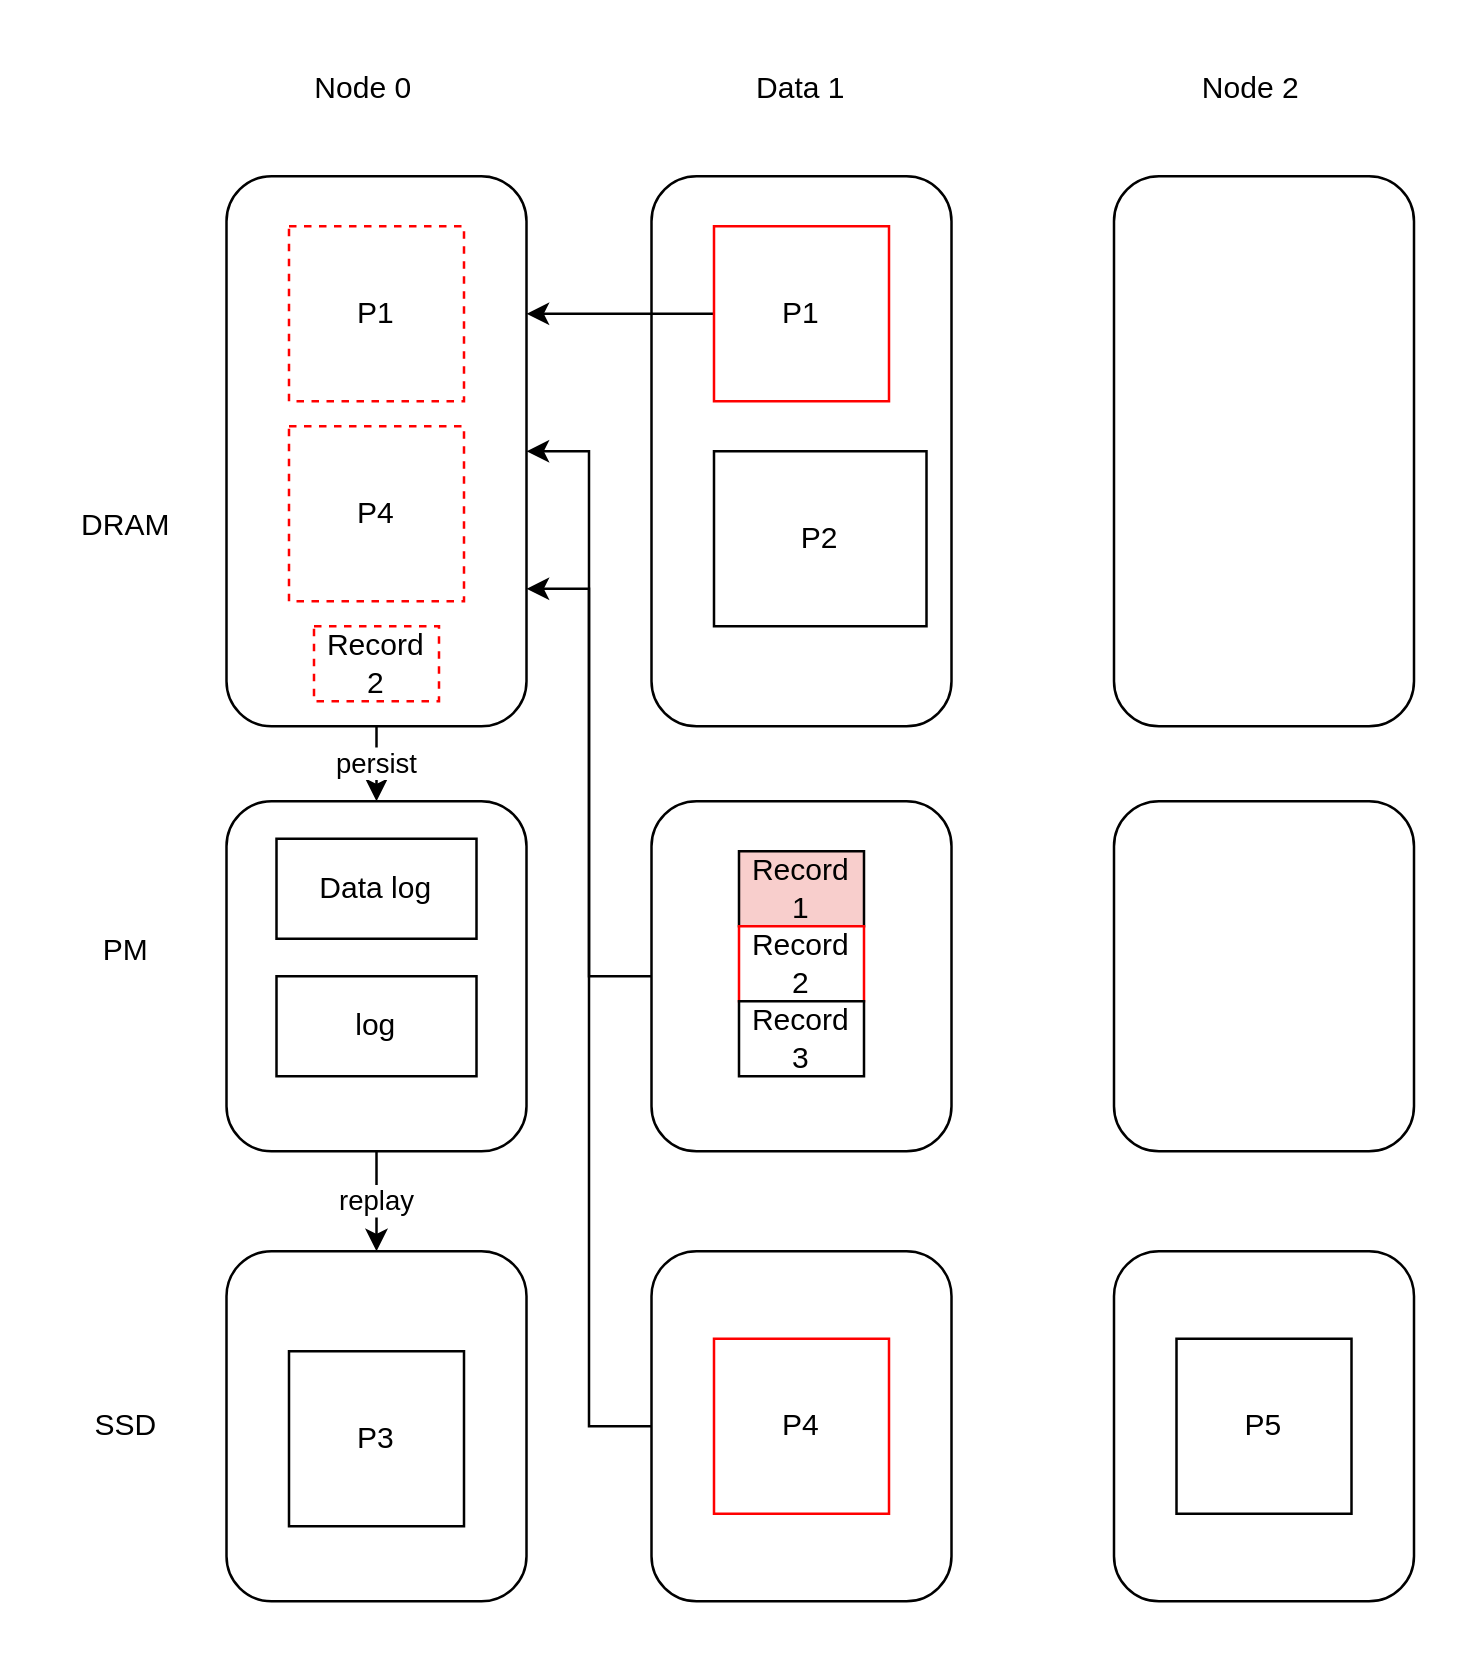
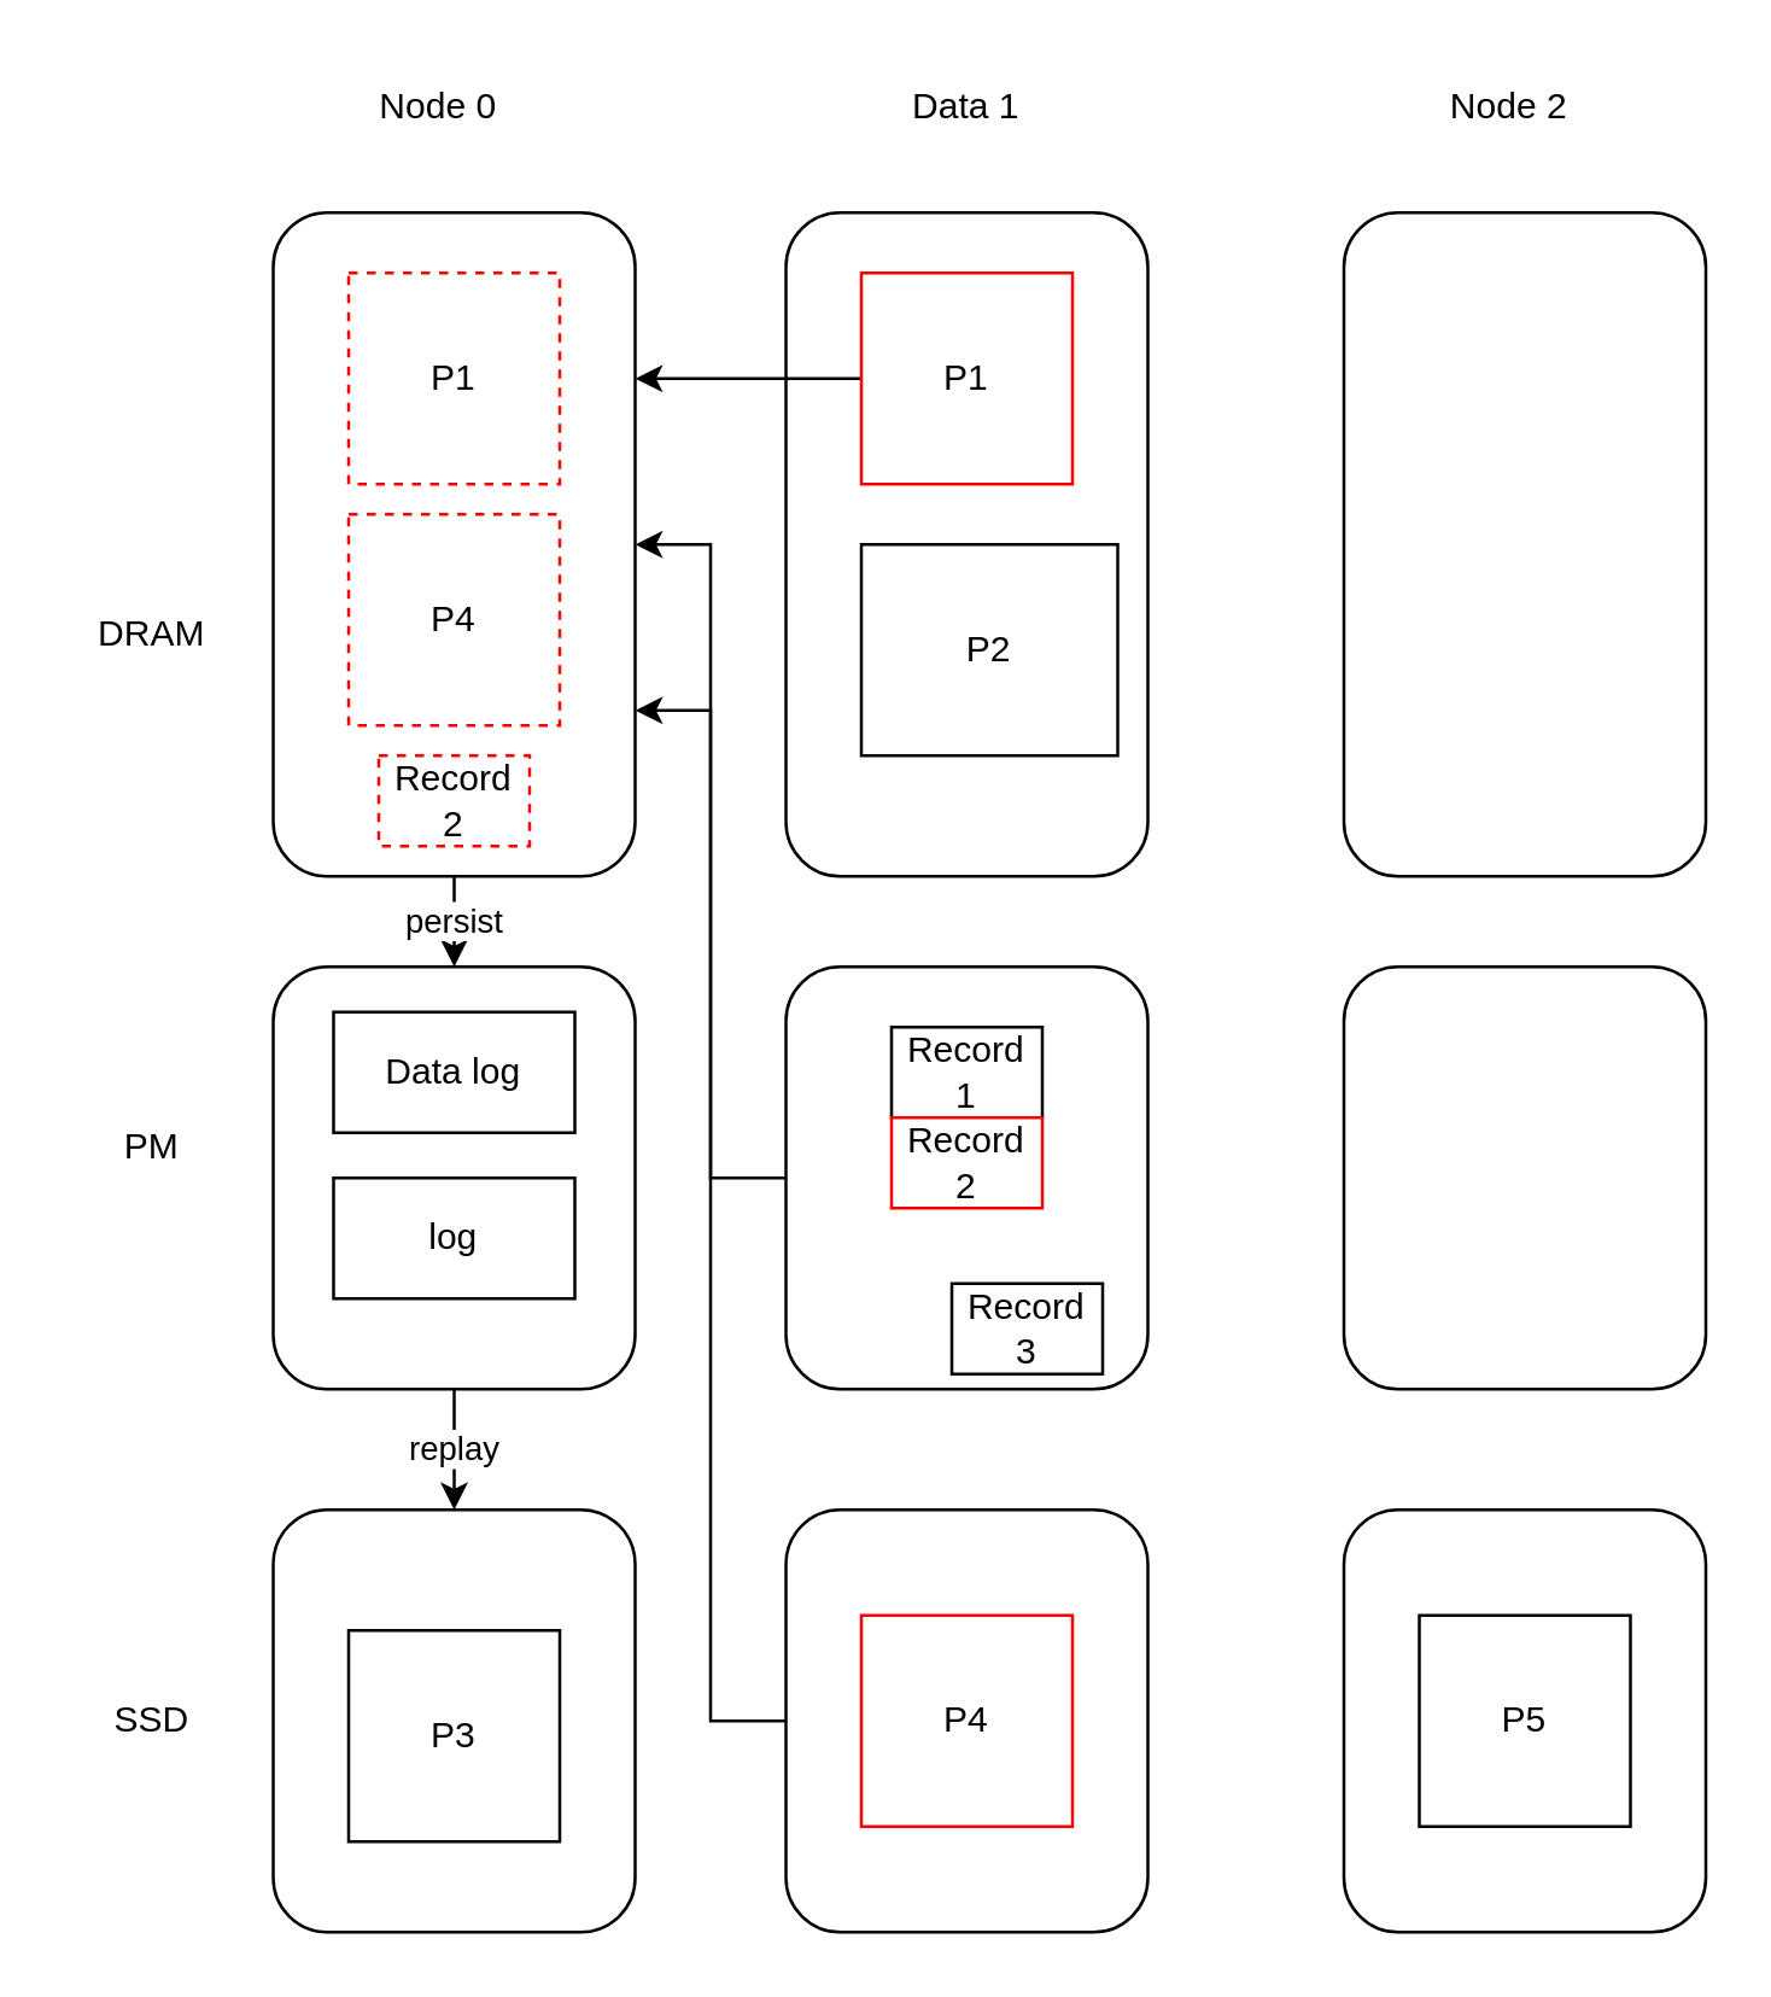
- <mxCell id="21" value="Record 1" style="rounded=0;whiteSpace=wrap;html=1;fillColor=#f8cecc;" vertex="1" parent="1"><mxGeometry x="295" y="340" width="50" height="30" as="geometry" /></mxCell>
+ <mxCell id="21" value="Record 1" style="rounded=0;whiteSpace=wrap;html=1;" vertex="1" parent="1"><mxGeometry x="295" y="340" width="50" height="30" as="geometry" /></mxCell>
- <mxCell id="23" value="Record 3" style="rounded=0;whiteSpace=wrap;html=1;" vertex="1" parent="1"><mxGeometry x="295" y="400" width="50" height="30" as="geometry" /></mxCell>
+ <mxCell id="23" value="Record 3" style="rounded=0;whiteSpace=wrap;html=1;" vertex="1" parent="1"><mxGeometry x="315" y="425" width="50" height="30" as="geometry" /></mxCell>
